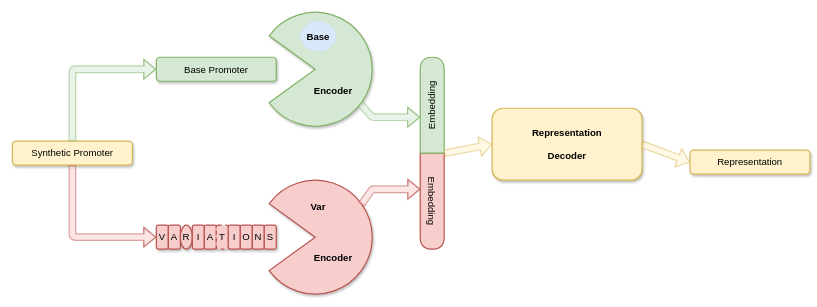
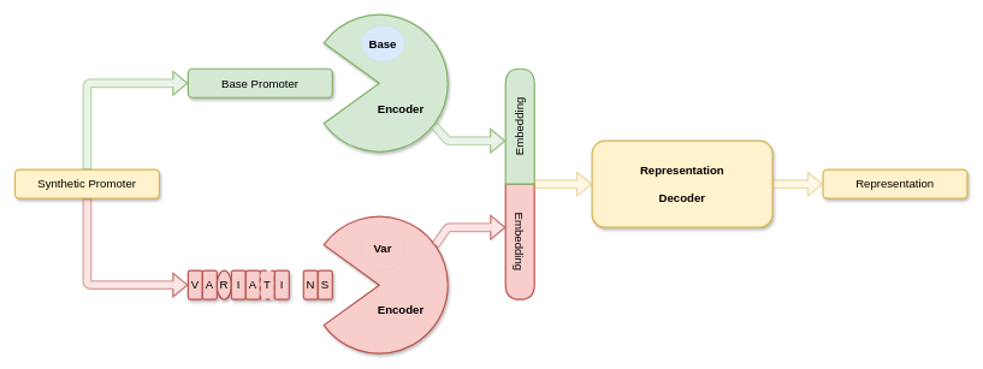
- <mxCell id="26" value="&lt;b&gt;Representation&lt;br&gt;&lt;br&gt;Decoder&lt;/b&gt;" style="rounded=1;whiteSpace=wrap;html=1;shadow=1;glass=0;labelBackgroundColor=none;labelBorderColor=none;sketch=0;fontFamily=Helvetica;fontSize=16;strokeWidth=2;fillColor=#fff2cc;strokeColor=#d6b656;" parent="1" vertex="1"><mxGeometry x="820" y="180" width="250" height="120" as="geometry" /></mxCell>
+ <mxCell id="26" value="&lt;b&gt;Representation&lt;br&gt;&lt;br&gt;Decoder&lt;/b&gt;" style="rounded=1;whiteSpace=wrap;html=1;shadow=1;glass=0;labelBackgroundColor=none;labelBorderColor=none;sketch=0;fontFamily=Helvetica;fontSize=16;strokeWidth=2;fillColor=#fff2cc;strokeColor=#d6b656;" parent="1" vertex="1"><mxGeometry x="820" y="195" width="250" height="120" as="geometry" /></mxCell>
- <mxCell id="28" value="Representation" style="rounded=1;whiteSpace=wrap;html=1;shadow=1;glass=0;labelBackgroundColor=none;labelBorderColor=none;sketch=0;fontFamily=Helvetica;fontSize=16;strokeWidth=2;fillColor=#fff2cc;strokeColor=#d6b656;" parent="1" vertex="1"><mxGeometry x="1150" y="250" width="200" height="40" as="geometry" /></mxCell>
+ <mxCell id="28" value="Representation" style="rounded=1;whiteSpace=wrap;html=1;shadow=1;glass=0;labelBackgroundColor=none;labelBorderColor=none;sketch=0;fontFamily=Helvetica;fontSize=16;strokeWidth=2;fillColor=#fff2cc;strokeColor=#d6b656;" parent="1" vertex="1"><mxGeometry x="1140" y="235" width="200" height="40" as="geometry" /></mxCell>
- <mxCell id="13" value="O" style="rounded=1;fillColor=#f8cecc;strokeColor=#b85450;shadow=1;glass=0;fontSize=16;whiteSpace=wrap;html=1;labelBackgroundColor=none;labelBorderColor=none;sketch=0;strokeWidth=2;" parent="1" vertex="1"><mxGeometry x="400" y="375" width="20" height="40" as="geometry" /></mxCell>
